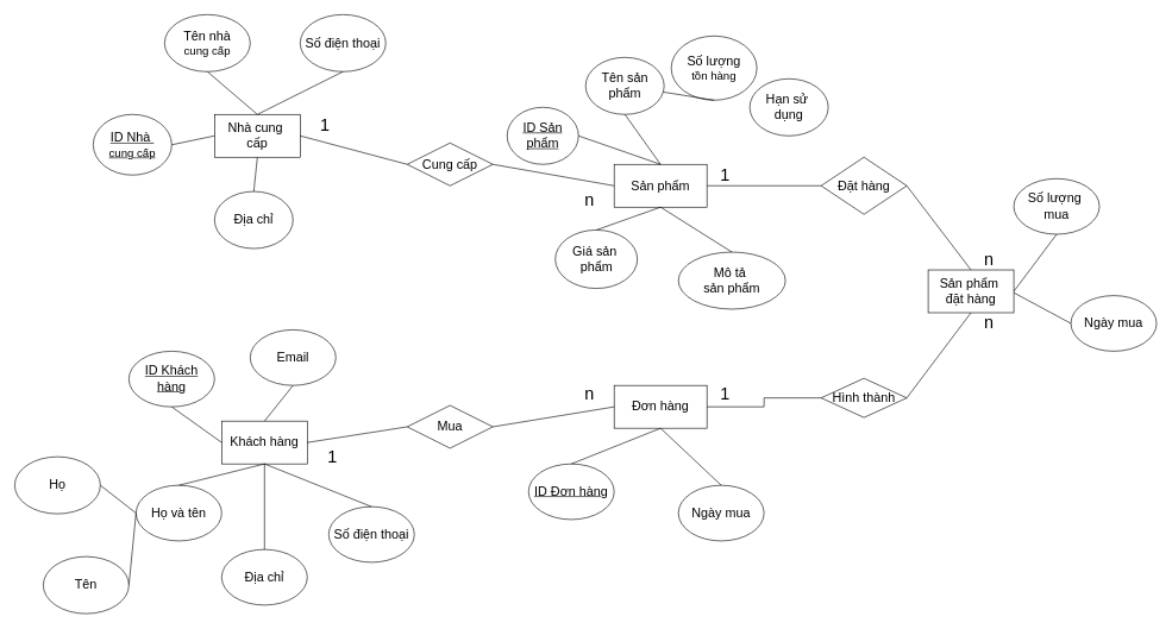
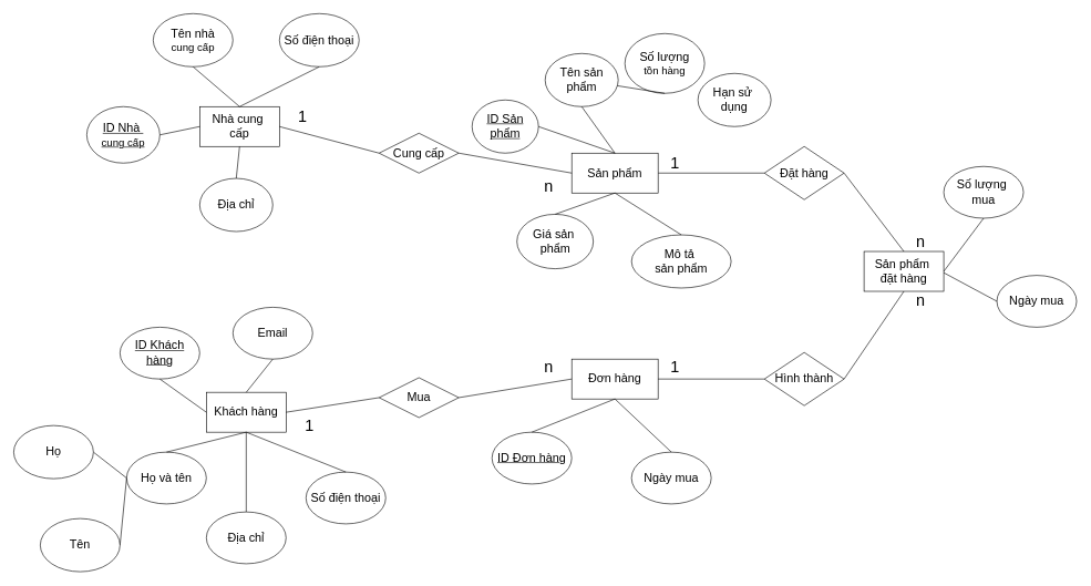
- <mxCell id="10" value="&lt;font style=&quot;font-size: 18px;&quot;&gt;Hình thành&lt;/font&gt;" style="rhombus;whiteSpace=wrap;html=1;" parent="1" vertex="1"><mxGeometry x="1150" y="530" width="120" height="55" as="geometry" /></mxCell>
+ <mxCell id="10" value="&lt;font style=&quot;font-size: 18px;&quot;&gt;Hình thành&lt;/font&gt;" style="rhombus;whiteSpace=wrap;html=1;" parent="1" vertex="1"><mxGeometry x="1150" y="530" width="120" height="80" as="geometry" /></mxCell>
